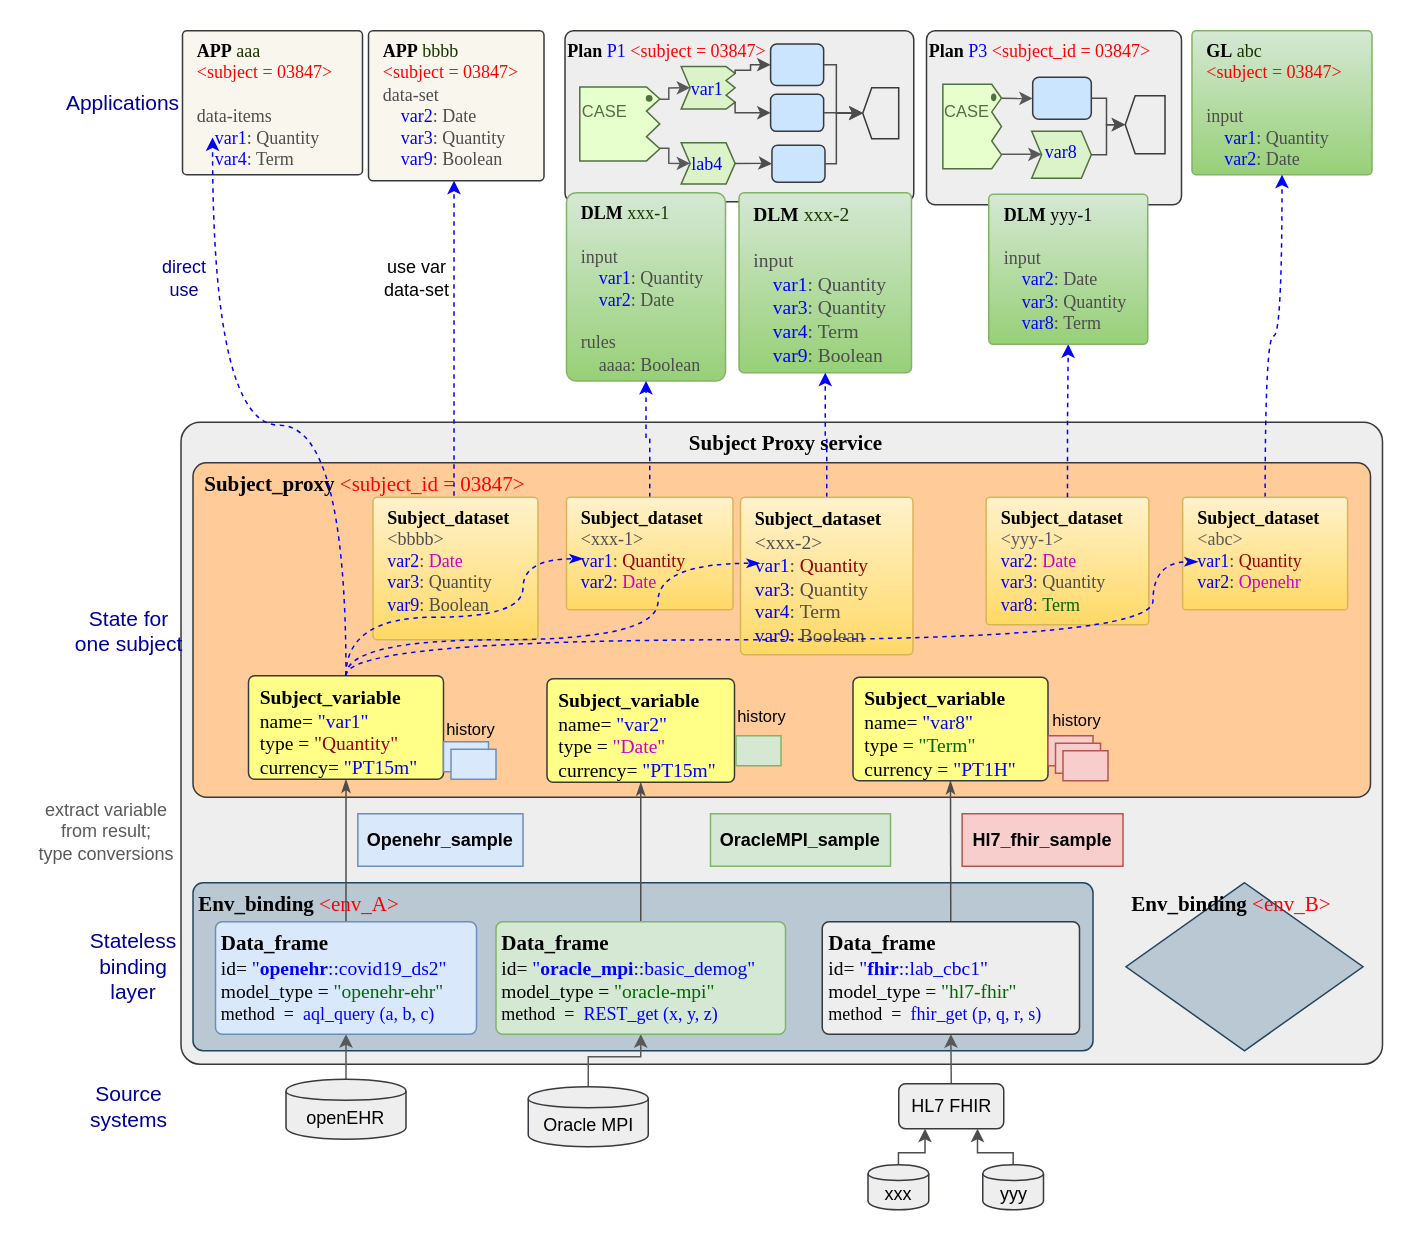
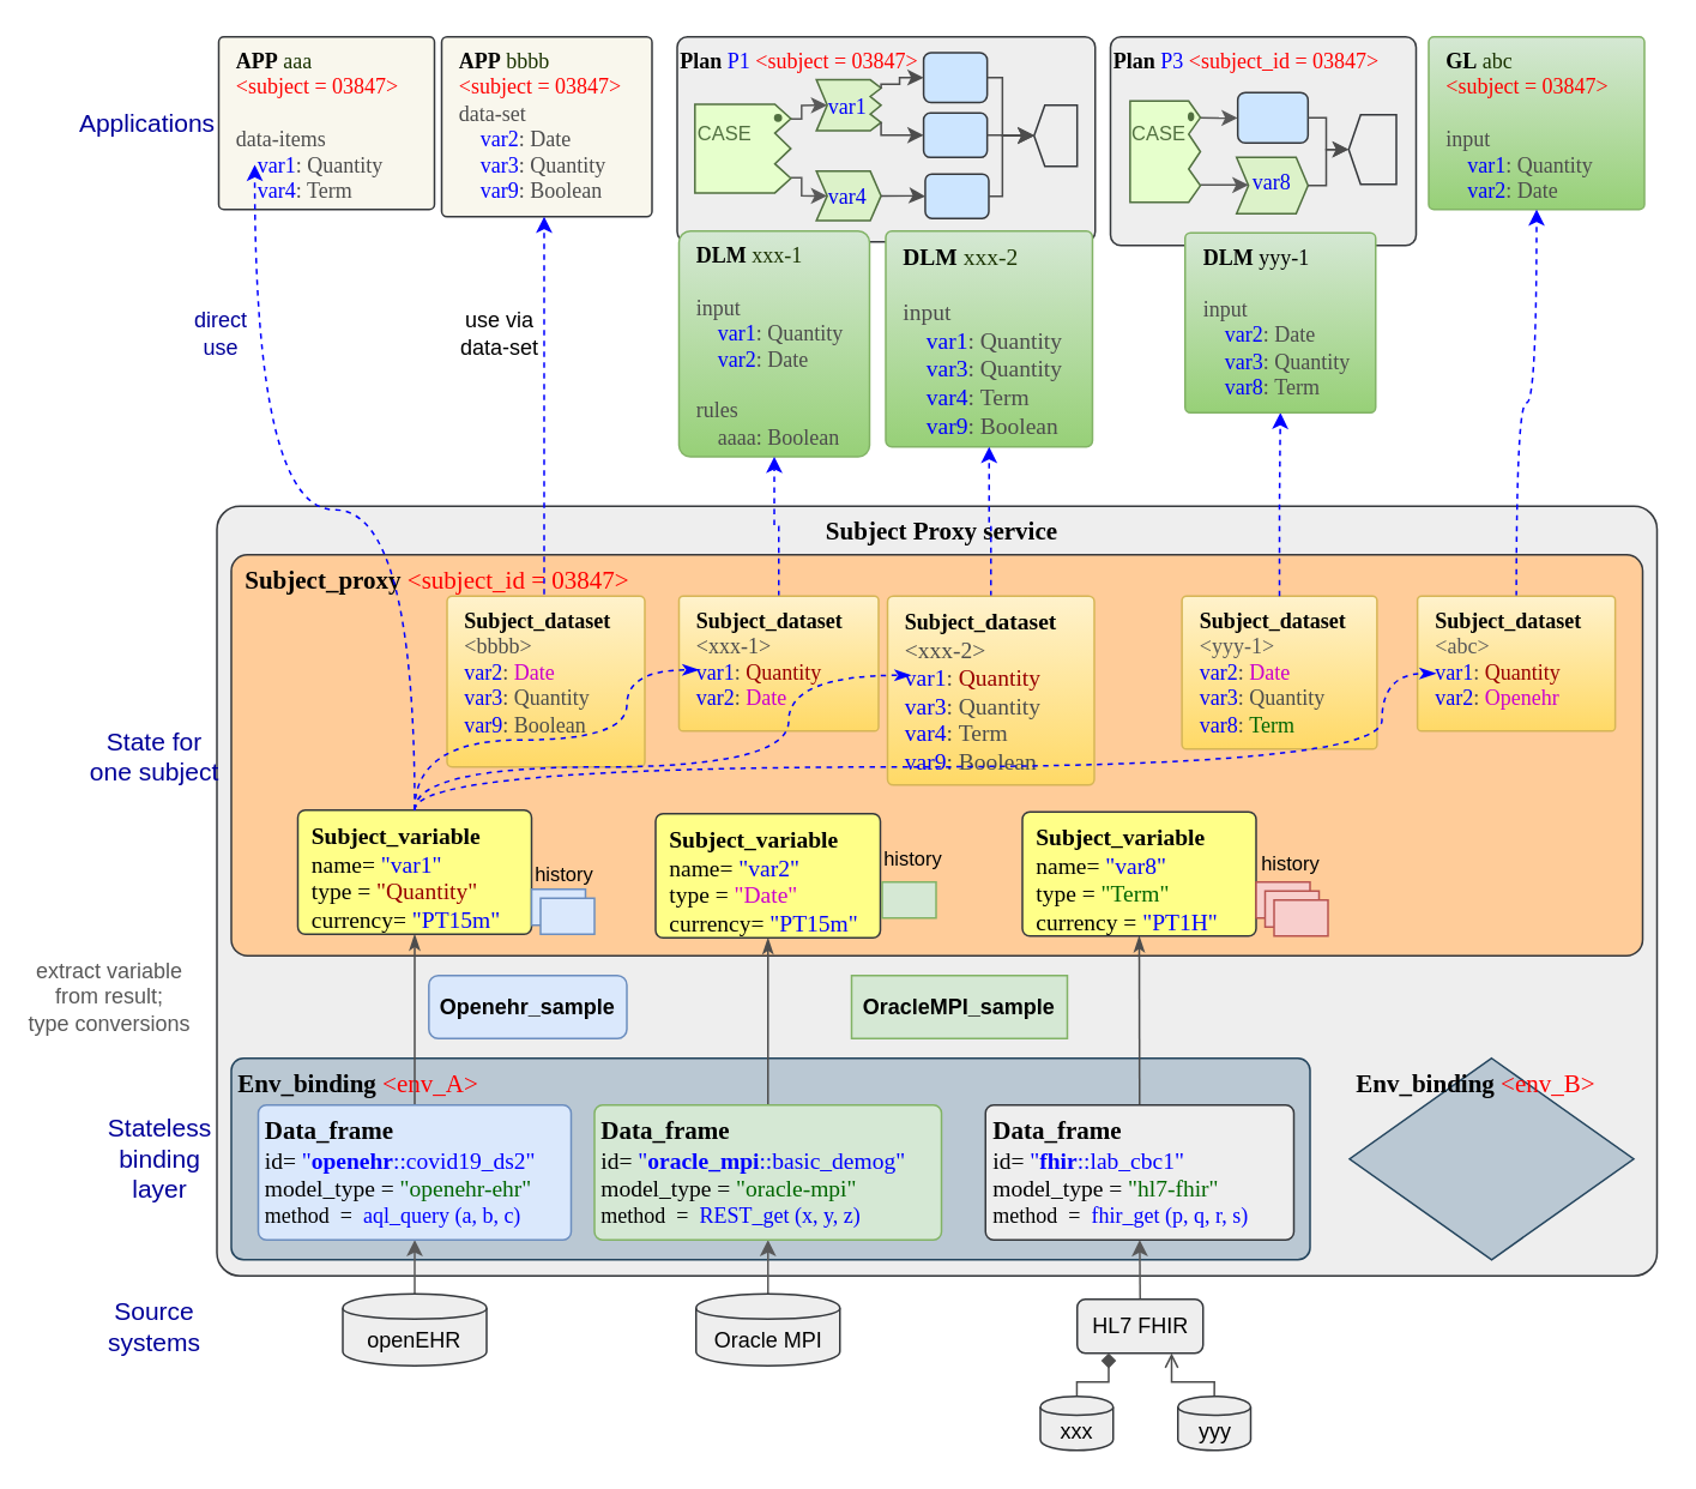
- <mxCell id="7" value="lab4" style="shape=stencil(tZXtboMgFIavhr8LH0Oznwtd74NSNkkpGLTtdvc7iiZlfmzVmRjNeY/vwzG8RMREVchSI4oLxHaIUs7hBuUtlhmOpaxKreqoXWUw8mB17FR18Cd9M8e6IxhX6GDqpsveEH6Fd5qLCeWdA4jxrko6d32ASePAiz8jrFv+K6lK4J91rUNUSavu/8584htQySaTkixPuf3sP8h43bQT1IfnTahkk936HypZyGQClKkgM3GQ6vQR/MUdRyd5N9Yqb32AMj7bhRBlO7Gn4mXmI+IxGzdzkuPnuQSUsjmcg0bfPvurnj9yY9jebY27c/N19iy107zb/cUD8Ef9K+1kwQco6ys9tXegD7avVSeyBinzQf8Swpim+ayNRn/AbtX4D2mFbw==);whiteSpace=wrap;html=1;fillColor=#d5e8d4;strokeColor=#82b366;gradientColor=#97d077;fontSize=12;fontColor=#0000F0;verticalAlign=top;fontStyle=0;fontFamily=Tahoma;" parent="6" vertex="1"><mxGeometry x="67.57" y="65.96" width="35.957" height="27.432" as="geometry" /></mxCell>
+ <mxCell id="7" value="var4" style="shape=stencil(tZXtboMgFIavhr8LH0Oznwtd74NSNkkpGLTtdvc7iiZlfmzVmRjNeY/vwzG8RMREVchSI4oLxHaIUs7hBuUtlhmOpaxKreqoXWUw8mB17FR18Cd9M8e6IxhX6GDqpsveEH6Fd5qLCeWdA4jxrko6d32ASePAiz8jrFv+K6lK4J91rUNUSavu/8584htQySaTkixPuf3sP8h43bQT1IfnTahkk936HypZyGQClKkgM3GQ6vQR/MUdRyd5N9Yqb32AMj7bhRBlO7Gn4mXmI+IxGzdzkuPnuQSUsjmcg0bfPvurnj9yY9jebY27c/N19iy107zb/cUD8Ef9K+1kwQco6ys9tXegD7avVSeyBinzQf8Swpim+ayNRn/AbtX4D2mFbw==);whiteSpace=wrap;html=1;fillColor=#d5e8d4;strokeColor=#82b366;gradientColor=#97d077;fontSize=12;fontColor=#0000F0;verticalAlign=top;fontStyle=0;fontFamily=Tahoma;" parent="6" vertex="1"><mxGeometry x="67.57" y="65.96" width="35.957" height="27.432" as="geometry" /></mxCell>
- <mxCell id="47" value="use&amp;nbsp;var&lt;br&gt;data-set" style="text;html=1;align=center;verticalAlign=middle;resizable=0;points=[];autosize=1;fontColor=#000000;" parent="1" vertex="1"><mxGeometry x="247" y="170" width="60" height="30" as="geometry" /></mxCell>
+ <mxCell id="47" value="use&amp;nbsp;via&lt;br&gt;data-set" style="text;html=1;align=center;verticalAlign=middle;resizable=0;points=[];autosize=1;fontColor=#000000;" parent="1" vertex="1"><mxGeometry x="247" y="170" width="60" height="30" as="geometry" /></mxCell>
- <mxCell id="54" value="extract variable &lt;br&gt;from result;&lt;br&gt;type conversions" style="text;html=1;align=center;verticalAlign=middle;resizable=0;points=[];autosize=1;fontColor=#595959;" parent="1" vertex="1"><mxGeometry x="20" y="528.5" width="100" height="50" as="geometry" /></mxCell>
+ <mxCell id="54" value="extract variable &lt;br&gt;from result;&lt;br&gt;type conversions" style="text;html=1;align=center;verticalAlign=middle;resizable=0;points=[];autosize=1;fontColor=#595959;" parent="1" vertex="1"><mxGeometry x="10" y="528.5" width="100" height="50" as="geometry" /></mxCell>
- <mxCell id="90" value="Openehr_sample" style="rounded=0;whiteSpace=wrap;html=1;fillColor=#dae8fc;strokeColor=#6c8ebf;fontStyle=1" vertex="1" parent="1"><mxGeometry x="237.88" y="542" width="110.12" height="35" as="geometry" /></mxCell>
+ <mxCell id="90" value="Openehr_sample" style="whiteSpace=wrap;html=1;fillColor=#dae8fc;strokeColor=#6c8ebf;fontStyle=1;rounded=1;" vertex="1" parent="1"><mxGeometry x="237.88" y="542" width="110.12" height="35" as="geometry" /></mxCell>
- <mxCell id="88" value="Hl7_fhir_sample" style="rounded=0;whiteSpace=wrap;html=1;fillColor=#f8cecc;strokeColor=#b85450;fontStyle=1" vertex="1" parent="1"><mxGeometry x="640.75" y="542" width="107.25" height="35" as="geometry" /></mxCell>
- <mxCell id="51" value="Oracle MPI" style="shape=cylinder;whiteSpace=wrap;html=1;boundedLbl=1;backgroundOutline=1;fillColor=#eeeeee;strokeColor=#36393d;" parent="1" vertex="1"><mxGeometry x="351.5" y="724" width="80" height="40" as="geometry" /></mxCell>
+ <mxCell id="51" value="Oracle MPI" style="shape=cylinder;whiteSpace=wrap;html=1;boundedLbl=1;backgroundOutline=1;fillColor=#eeeeee;strokeColor=#36393d;" parent="1" vertex="1"><mxGeometry x="386.5" y="719" width="80" height="40" as="geometry" /></mxCell>
- <mxCell id="81" style="edgeStyle=orthogonalEdgeStyle;rounded=0;orthogonalLoop=1;jettySize=auto;html=1;entryX=0.25;entryY=1;entryDx=0;entryDy=0;strokeColor=#4D4D4D;fontSize=11;fontColor=#000000;" parent="1" source="82" target="53" edge="1"><mxGeometry relative="1" as="geometry"><Array as="points"><mxPoint x="598" y="768" /><mxPoint x="616" y="768" /></Array></mxGeometry></mxCell>
+ <mxCell id="81" style="edgeStyle=orthogonalEdgeStyle;rounded=0;orthogonalLoop=1;jettySize=auto;html=1;entryX=0.25;entryY=1;entryDx=0;entryDy=0;strokeColor=#4D4D4D;fontSize=11;fontColor=#000000;endArrow=diamond;" parent="1" source="82" target="53" edge="1"><mxGeometry relative="1" as="geometry"><Array as="points"><mxPoint x="598" y="768" /><mxPoint x="616" y="768" /></Array></mxGeometry></mxCell>
- <mxCell id="83" style="edgeStyle=orthogonalEdgeStyle;rounded=0;orthogonalLoop=1;jettySize=auto;html=1;entryX=0.75;entryY=1;entryDx=0;entryDy=0;strokeColor=#4D4D4D;fontSize=11;fontColor=#000000;exitX=0.5;exitY=0;exitDx=0;exitDy=0;" parent="1" source="84" target="53" edge="1"><mxGeometry relative="1" as="geometry"><Array as="points"><mxPoint x="675" y="768" /><mxPoint x="651" y="768" /></Array></mxGeometry></mxCell>
+ <mxCell id="83" style="edgeStyle=orthogonalEdgeStyle;rounded=0;orthogonalLoop=1;jettySize=auto;html=1;entryX=0.75;entryY=1;entryDx=0;entryDy=0;strokeColor=#4D4D4D;fontSize=11;fontColor=#000000;exitX=0.5;exitY=0;exitDx=0;exitDy=0;endArrow=open;" parent="1" source="84" target="53" edge="1"><mxGeometry relative="1" as="geometry"><Array as="points"><mxPoint x="675" y="768" /><mxPoint x="651" y="768" /></Array></mxGeometry></mxCell>
